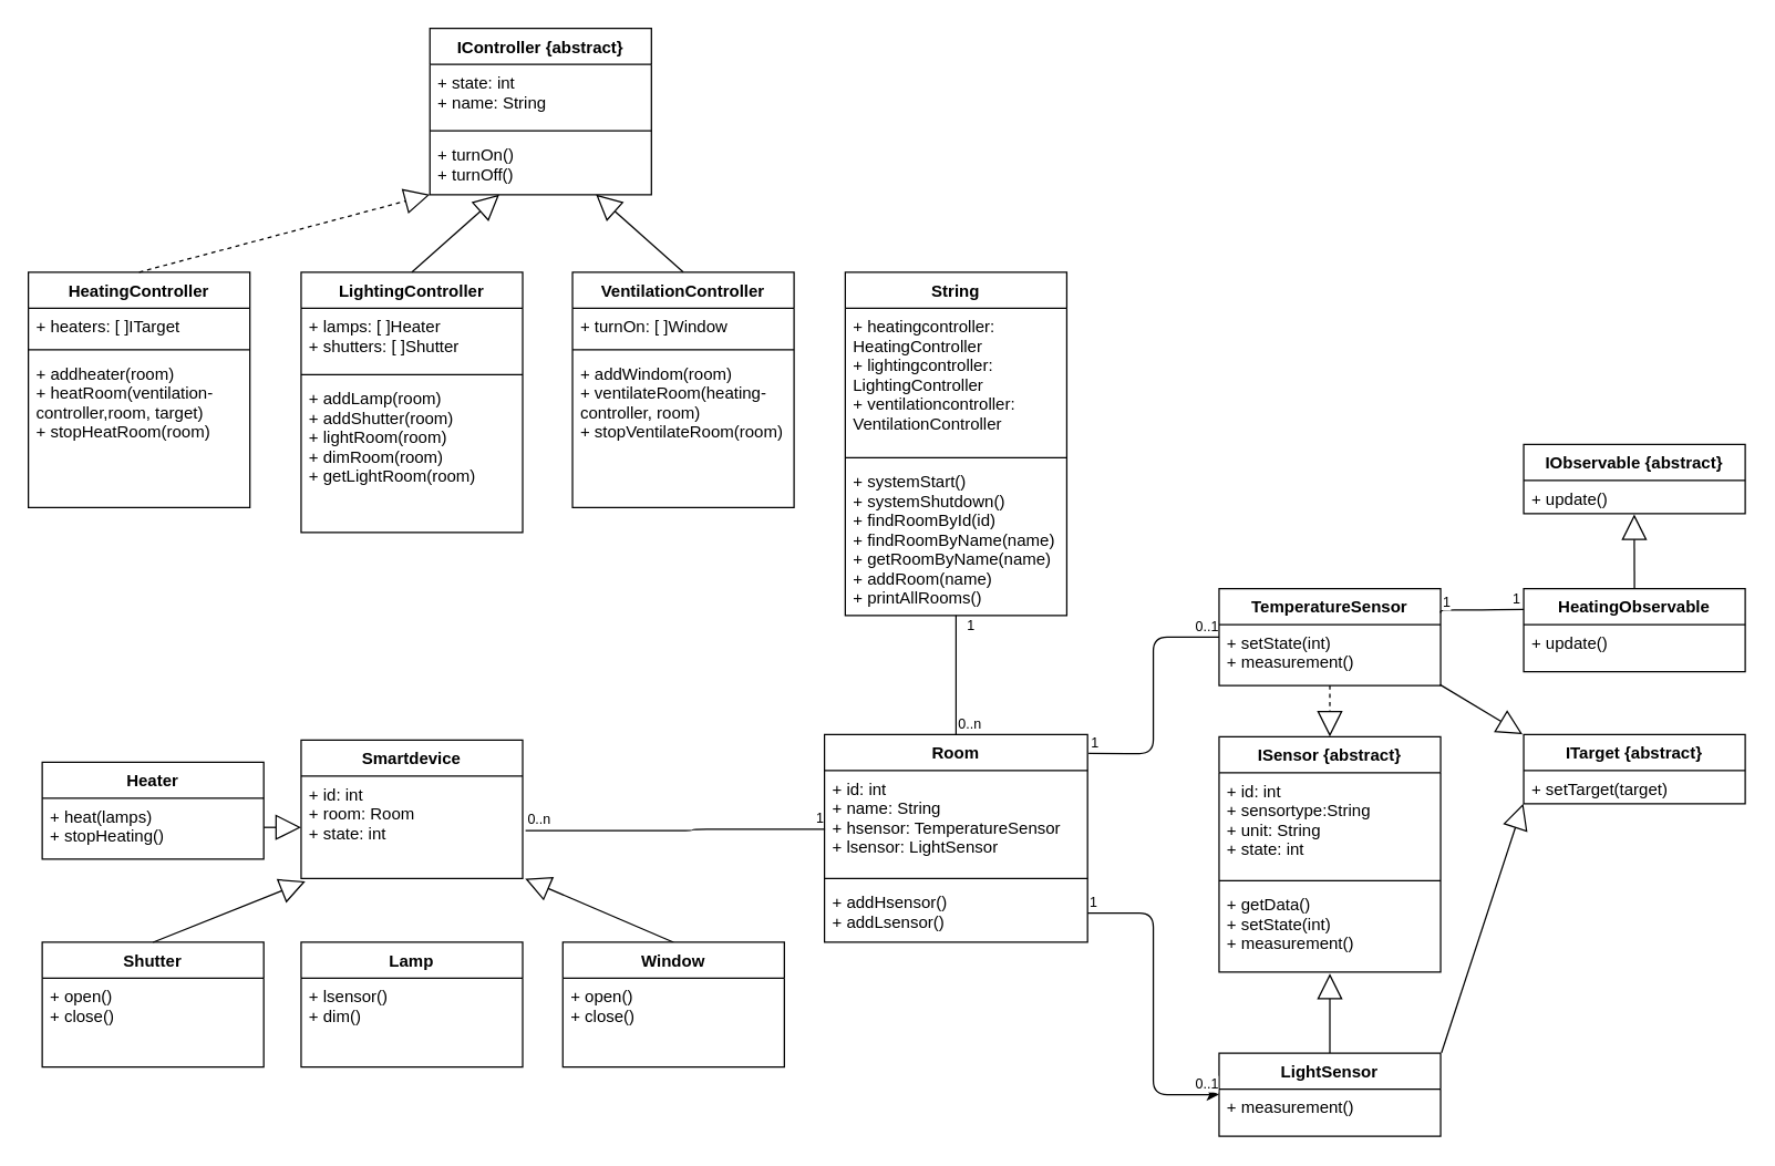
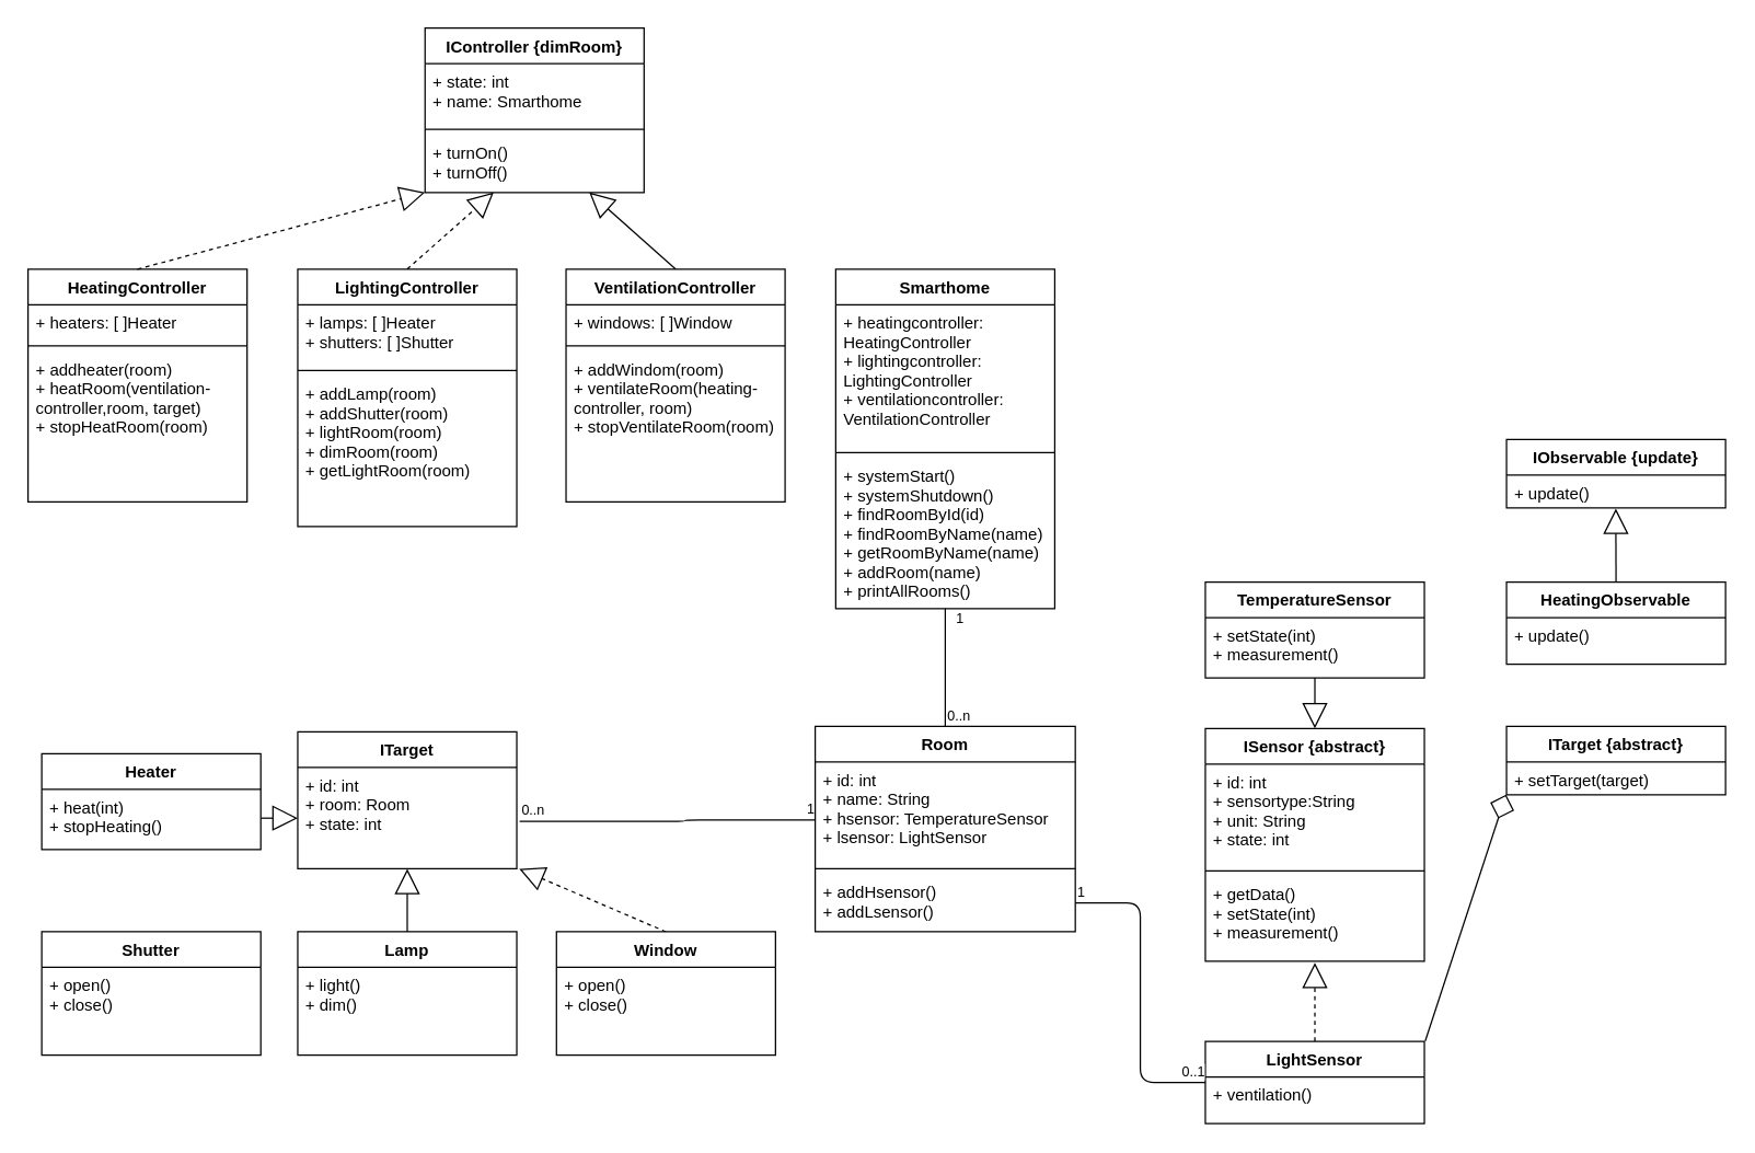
- <mxCell id="11" value="IController {abstract}" style="swimlane;fontStyle=1;align=center;verticalAlign=top;childLayout=stackLayout;horizontal=1;startSize=26;horizontalStack=0;resizeParent=1;resizeParentMax=0;resizeLast=0;collapsible=1;marginBottom=0;" parent="1" vertex="1"><mxGeometry x="310" y="20" width="160" height="120" as="geometry" /></mxCell>
+ <mxCell id="11" value="IController {dimRoom}" style="swimlane;fontStyle=1;align=center;verticalAlign=top;childLayout=stackLayout;horizontal=1;startSize=26;horizontalStack=0;resizeParent=1;resizeParentMax=0;resizeLast=0;collapsible=1;marginBottom=0;" parent="1" vertex="1"><mxGeometry x="310" y="20" width="160" height="120" as="geometry" /></mxCell>
- <mxCell id="12" value="+ state: int&#10;+ name: String" style="text;strokeColor=none;fillColor=none;align=left;verticalAlign=top;spacingLeft=4;spacingRight=4;overflow=hidden;rotatable=0;points=[[0,0.5],[1,0.5]];portConstraint=eastwest;" parent="11" vertex="1"><mxGeometry y="26" width="160" height="44" as="geometry" /></mxCell>
+ <mxCell id="12" value="+ state: int&#10;+ name: Smarthome" style="text;strokeColor=none;fillColor=none;align=left;verticalAlign=top;spacingLeft=4;spacingRight=4;overflow=hidden;rotatable=0;points=[[0,0.5],[1,0.5]];portConstraint=eastwest;" parent="11" vertex="1"><mxGeometry y="26" width="160" height="44" as="geometry" /></mxCell>
- <mxCell id="32" value="" style="endArrow=block;endSize=16;endFill=0;html=1;exitX=0.5;exitY=0;exitDx=0;exitDy=0;entryX=0.313;entryY=1;entryDx=0;entryDy=0;entryPerimeter=0;" parent="1" source="15" target="14" edge="1"><mxGeometry width="160" relative="1" as="geometry"><mxPoint x="110" y="206" as="sourcePoint" /><mxPoint x="320" y="150" as="targetPoint" /></mxGeometry></mxCell>
+ <mxCell id="32" value="" style="endArrow=block;endSize=16;endFill=0;html=1;exitX=0.5;exitY=0;exitDx=0;exitDy=0;entryX=0.313;entryY=1;entryDx=0;entryDy=0;entryPerimeter=0;dashed=1;" parent="1" source="15" target="14" edge="1"><mxGeometry width="160" relative="1" as="geometry"><mxPoint x="110" y="206" as="sourcePoint" /><mxPoint x="320" y="150" as="targetPoint" /></mxGeometry></mxCell>
- <mxCell id="27" value="String" style="swimlane;fontStyle=1;align=center;verticalAlign=top;childLayout=stackLayout;horizontal=1;startSize=26;horizontalStack=0;resizeParent=1;resizeParentMax=0;resizeLast=0;collapsible=1;marginBottom=0;" parent="1" vertex="1"><mxGeometry x="610" y="196" width="160" height="248" as="geometry" /></mxCell>
+ <mxCell id="27" value="Smarthome" style="swimlane;fontStyle=1;align=center;verticalAlign=top;childLayout=stackLayout;horizontal=1;startSize=26;horizontalStack=0;resizeParent=1;resizeParentMax=0;resizeLast=0;collapsible=1;marginBottom=0;" parent="1" vertex="1"><mxGeometry x="610" y="196" width="160" height="248" as="geometry" /></mxCell>
- <mxCell id="20" value="+ heaters: [ ]ITarget" style="text;strokeColor=none;fillColor=none;align=left;verticalAlign=top;spacingLeft=4;spacingRight=4;overflow=hidden;rotatable=0;points=[[0,0.5],[1,0.5]];portConstraint=eastwest;" parent="19" vertex="1"><mxGeometry y="26" width="160" height="26" as="geometry" /></mxCell>
+ <mxCell id="20" value="+ heaters: [ ]Heater" style="text;strokeColor=none;fillColor=none;align=left;verticalAlign=top;spacingLeft=4;spacingRight=4;overflow=hidden;rotatable=0;points=[[0,0.5],[1,0.5]];portConstraint=eastwest;" parent="19" vertex="1"><mxGeometry y="26" width="160" height="26" as="geometry" /></mxCell>
- <mxCell id="24" value="+ turnOn: [ ]Window" style="text;strokeColor=none;fillColor=none;align=left;verticalAlign=top;spacingLeft=4;spacingRight=4;overflow=hidden;rotatable=0;points=[[0,0.5],[1,0.5]];portConstraint=eastwest;" parent="23" vertex="1"><mxGeometry y="26" width="160" height="26" as="geometry" /></mxCell>
+ <mxCell id="24" value="+ windows: [ ]Window" style="text;strokeColor=none;fillColor=none;align=left;verticalAlign=top;spacingLeft=4;spacingRight=4;overflow=hidden;rotatable=0;points=[[0,0.5],[1,0.5]];portConstraint=eastwest;" parent="23" vertex="1"><mxGeometry y="26" width="160" height="26" as="geometry" /></mxCell>
- <mxCell id="55" value="IObservable {abstract}" style="swimlane;fontStyle=1;align=center;verticalAlign=top;childLayout=stackLayout;horizontal=1;startSize=26;horizontalStack=0;resizeParent=1;resizeParentMax=0;resizeLast=0;collapsible=1;marginBottom=0;" parent="1" vertex="1"><mxGeometry x="1100" y="320.5" width="160" height="50" as="geometry" /></mxCell>
+ <mxCell id="55" value="IObservable {update}" style="swimlane;fontStyle=1;align=center;verticalAlign=top;childLayout=stackLayout;horizontal=1;startSize=26;horizontalStack=0;resizeParent=1;resizeParentMax=0;resizeLast=0;collapsible=1;marginBottom=0;" parent="1" vertex="1"><mxGeometry x="1100" y="320.5" width="160" height="50" as="geometry" /></mxCell>
- <mxCell id="70" value="" style="endArrow=none;html=1;edgeStyle=orthogonalEdgeStyle;entryX=0;entryY=0.25;entryDx=0;entryDy=0;exitX=1;exitY=0.25;exitDx=0;exitDy=0;" parent="1" source="66" target="60" edge="1"><mxGeometry relative="1" as="geometry"><mxPoint x="1270.667" y="779.167" as="sourcePoint" /><mxPoint x="1269.833" y="700" as="targetPoint" /><Array as="points"><mxPoint x="1070" y="440" /><mxPoint x="1070" y="440" /></Array></mxGeometry></mxCell>
- <mxCell id="71" value="1" style="resizable=0;html=1;align=left;verticalAlign=bottom;labelBackgroundColor=#ffffff;fontSize=10;" parent="70" connectable="0" vertex="1"><mxGeometry x="-1" relative="1" as="geometry" /></mxCell>
- <mxCell id="72" value="1" style="resizable=0;html=1;align=right;verticalAlign=bottom;labelBackgroundColor=#ffffff;fontSize=10;" parent="70" connectable="0" vertex="1"><mxGeometry x="1" relative="1" as="geometry"><mxPoint x="-2" as="offset" /></mxGeometry></mxCell>
- <mxCell id="63" value="" style="endArrow=none;html=1;edgeStyle=orthogonalEdgeStyle;exitX=1.004;exitY=0.091;exitDx=0;exitDy=0;entryX=0;entryY=0.5;entryDx=0;entryDy=0;exitPerimeter=0;" parent="1" source="4" target="66" edge="1"><mxGeometry relative="1" as="geometry"><mxPoint x="790" y="720" as="sourcePoint" /><mxPoint x="860" y="620" as="targetPoint" /></mxGeometry></mxCell>
- <mxCell id="64" value="1" style="resizable=0;html=1;align=left;verticalAlign=bottom;labelBackgroundColor=#ffffff;fontSize=10;" parent="63" connectable="0" vertex="1"><mxGeometry x="-1" relative="1" as="geometry" /></mxCell>
- <mxCell id="65" value="0..1" style="resizable=0;html=1;align=right;verticalAlign=bottom;labelBackgroundColor=#ffffff;fontSize=10;" parent="63" connectable="0" vertex="1"><mxGeometry x="1" relative="1" as="geometry" /></mxCell>
- <mxCell id="68" value="" style="endArrow=block;endSize=16;endFill=0;html=1;entryX=0.5;entryY=0;entryDx=0;entryDy=0;dashed=1;" parent="1" source="67" target="49" edge="1"><mxGeometry width="160" relative="1" as="geometry"><mxPoint x="1110" y="737.5" as="sourcePoint" /><mxPoint x="880" y="390" as="targetPoint" /></mxGeometry></mxCell>
+ <mxCell id="68" value="" style="endArrow=block;endSize=16;endFill=0;html=1;entryX=0.5;entryY=0;entryDx=0;entryDy=0;" parent="1" source="67" target="49" edge="1"><mxGeometry width="160" relative="1" as="geometry"><mxPoint x="1110" y="737.5" as="sourcePoint" /><mxPoint x="880" y="390" as="targetPoint" /></mxGeometry></mxCell>
- <mxCell id="69" value="" style="endArrow=block;endSize=16;endFill=0;html=1;exitX=0.998;exitY=0.988;exitDx=0;exitDy=0;exitPerimeter=0;entryX=-0.005;entryY=-0.004;entryDx=0;entryDy=0;entryPerimeter=0;" parent="1" source="67" target="53" edge="1"><mxGeometry width="160" relative="1" as="geometry"><mxPoint x="1080" y="500" as="sourcePoint" /><mxPoint x="1110" y="520" as="targetPoint" /></mxGeometry></mxCell>
- <mxCell id="2" value="Smartdevice" style="swimlane;fontStyle=1;align=center;verticalAlign=top;childLayout=stackLayout;horizontal=1;startSize=26;horizontalStack=0;resizeParent=1;resizeParentMax=0;resizeLast=0;collapsible=1;marginBottom=0;" parent="1" vertex="1"><mxGeometry x="217" y="534" width="160" height="100" as="geometry" /></mxCell>
+ <mxCell id="2" value="ITarget" style="swimlane;fontStyle=1;align=center;verticalAlign=top;childLayout=stackLayout;horizontal=1;startSize=26;horizontalStack=0;resizeParent=1;resizeParentMax=0;resizeLast=0;collapsible=1;marginBottom=0;" parent="1" vertex="1"><mxGeometry x="217" y="534" width="160" height="100" as="geometry" /></mxCell>
- <mxCell id="43" value="+ heat(lamps)&#10;+ stopHeating()" style="text;strokeColor=none;fillColor=none;align=left;verticalAlign=top;spacingLeft=4;spacingRight=4;overflow=hidden;rotatable=0;points=[[0,0.5],[1,0.5]];portConstraint=eastwest;" parent="42" vertex="1"><mxGeometry y="26" width="160" height="44" as="geometry" /></mxCell>
+ <mxCell id="43" value="+ heat(int)&#10;+ stopHeating()" style="text;strokeColor=none;fillColor=none;align=left;verticalAlign=top;spacingLeft=4;spacingRight=4;overflow=hidden;rotatable=0;points=[[0,0.5],[1,0.5]];portConstraint=eastwest;" parent="42" vertex="1"><mxGeometry y="26" width="160" height="44" as="geometry" /></mxCell>
- <mxCell id="73" value="" style="endArrow=block;endSize=16;endFill=0;html=1;exitX=1.004;exitY=-0.003;exitDx=0;exitDy=0;exitPerimeter=0;entryX=-0.002;entryY=0.992;entryDx=0;entryDy=0;entryPerimeter=0;" edge="1" parent="1" source="57" target="54"><mxGeometry width="160" relative="1" as="geometry"><mxPoint x="1049.68" y="494.092" as="sourcePoint" /><mxPoint x="1100" y="600" as="targetPoint" /></mxGeometry></mxCell>
+ <mxCell id="73" value="" style="endArrow=diamond;endSize=16;endFill=0;html=1;exitX=1.004;exitY=-0.003;exitDx=0;exitDy=0;exitPerimeter=0;entryX=-0.002;entryY=0.992;entryDx=0;entryDy=0;entryPerimeter=0;" edge="1" parent="1" source="57" target="54"><mxGeometry width="160" relative="1" as="geometry"><mxPoint x="1049.68" y="494.092" as="sourcePoint" /><mxPoint x="1100" y="600" as="targetPoint" /></mxGeometry></mxCell>
- <mxCell id="37" value="" style="endArrow=block;endSize=16;endFill=0;html=1;exitX=0.5;exitY=0;exitDx=0;exitDy=0;entryX=1.011;entryY=1;entryDx=0;entryDy=0;entryPerimeter=0;" parent="1" source="38" target="3" edge="1"><mxGeometry width="160" relative="1" as="geometry"><mxPoint x="343" y="779.5" as="sourcePoint" /><mxPoint x="402" y="645" as="targetPoint" /></mxGeometry></mxCell>
+ <mxCell id="37" value="" style="endArrow=block;endSize=16;endFill=0;html=1;exitX=0.5;exitY=0;exitDx=0;exitDy=0;entryX=1.011;entryY=1;entryDx=0;entryDy=0;entryPerimeter=0;dashed=1;" parent="1" source="38" target="3" edge="1"><mxGeometry width="160" relative="1" as="geometry"><mxPoint x="343" y="779.5" as="sourcePoint" /><mxPoint x="402" y="645" as="targetPoint" /></mxGeometry></mxCell>
- <mxCell id="47" value="" style="endArrow=block;endSize=16;endFill=0;html=1;exitX=0.5;exitY=0;exitDx=0;exitDy=0;entryX=0.019;entryY=1.027;entryDx=0;entryDy=0;entryPerimeter=0;" parent="1" source="40" target="3" edge="1"><mxGeometry width="160" relative="1" as="geometry"><mxPoint x="117" y="665" as="sourcePoint" /><mxPoint x="190" y="636" as="targetPoint" /></mxGeometry></mxCell>
+ <mxCell id="46" value="" style="endArrow=block;endSize=16;endFill=0;html=1;exitX=0.5;exitY=0;exitDx=0;exitDy=0;" parent="1" source="44" target="3" edge="1"><mxGeometry width="160" relative="1" as="geometry"><mxPoint x="480" y="690" as="sourcePoint" /><mxPoint x="320" y="640" as="targetPoint" /></mxGeometry></mxCell>
- <mxCell id="45" value="+ lsensor()&#10;+ dim()" style="text;strokeColor=none;fillColor=none;align=left;verticalAlign=top;spacingLeft=4;spacingRight=4;overflow=hidden;rotatable=0;points=[[0,0.5],[1,0.5]];portConstraint=eastwest;" parent="44" vertex="1"><mxGeometry y="26" width="160" height="64" as="geometry" /></mxCell>
+ <mxCell id="45" value="+ light()&#10;+ dim()" style="text;strokeColor=none;fillColor=none;align=left;verticalAlign=top;spacingLeft=4;spacingRight=4;overflow=hidden;rotatable=0;points=[[0,0.5],[1,0.5]];portConstraint=eastwest;" parent="44" vertex="1"><mxGeometry y="26" width="160" height="64" as="geometry" /></mxCell>
- <mxCell id="59" value="" style="endArrow=block;endSize=16;endFill=0;html=1;exitX=0.5;exitY=0;exitDx=0;exitDy=0;entryX=0.5;entryY=1.018;entryDx=0;entryDy=0;entryPerimeter=0;" parent="1" source="57" target="52" edge="1"><mxGeometry width="160" relative="1" as="geometry"><mxPoint x="925.5" y="747" as="sourcePoint" /><mxPoint x="869.86" y="702.628" as="targetPoint" /></mxGeometry></mxCell>
+ <mxCell id="59" value="" style="endArrow=block;endSize=16;endFill=0;html=1;exitX=0.5;exitY=0;exitDx=0;exitDy=0;entryX=0.5;entryY=1.018;entryDx=0;entryDy=0;entryPerimeter=0;dashed=1;" parent="1" source="57" target="52" edge="1"><mxGeometry width="160" relative="1" as="geometry"><mxPoint x="925.5" y="747" as="sourcePoint" /><mxPoint x="869.86" y="702.628" as="targetPoint" /></mxGeometry></mxCell>
- <mxCell id="74" value="" style="endArrow=classic;html=1;edgeStyle=orthogonalEdgeStyle;exitX=1;exitY=0.5;exitDx=0;exitDy=0;entryX=0;entryY=0.5;entryDx=0;entryDy=0;" edge="1" parent="1" source="7" target="57"><mxGeometry relative="1" as="geometry"><mxPoint x="796" y="554" as="sourcePoint" /><mxPoint x="890" y="554" as="targetPoint" /></mxGeometry></mxCell>
+ <mxCell id="74" value="" style="endArrow=none;html=1;edgeStyle=orthogonalEdgeStyle;exitX=1;exitY=0.5;exitDx=0;exitDy=0;entryX=0;entryY=0.5;entryDx=0;entryDy=0;" edge="1" parent="1" source="7" target="57"><mxGeometry relative="1" as="geometry"><mxPoint x="796" y="554" as="sourcePoint" /><mxPoint x="890" y="554" as="targetPoint" /></mxGeometry></mxCell>
- <mxCell id="58" value="+ measurement()" style="text;strokeColor=none;fillColor=none;align=left;verticalAlign=top;spacingLeft=4;spacingRight=4;overflow=hidden;rotatable=0;points=[[0,0.5],[1,0.5]];portConstraint=eastwest;" parent="57" vertex="1"><mxGeometry y="26" width="160" height="34" as="geometry" /></mxCell>
+ <mxCell id="58" value="+ ventilation()" style="text;strokeColor=none;fillColor=none;align=left;verticalAlign=top;spacingLeft=4;spacingRight=4;overflow=hidden;rotatable=0;points=[[0,0.5],[1,0.5]];portConstraint=eastwest;" parent="57" vertex="1"><mxGeometry y="26" width="160" height="34" as="geometry" /></mxCell>
